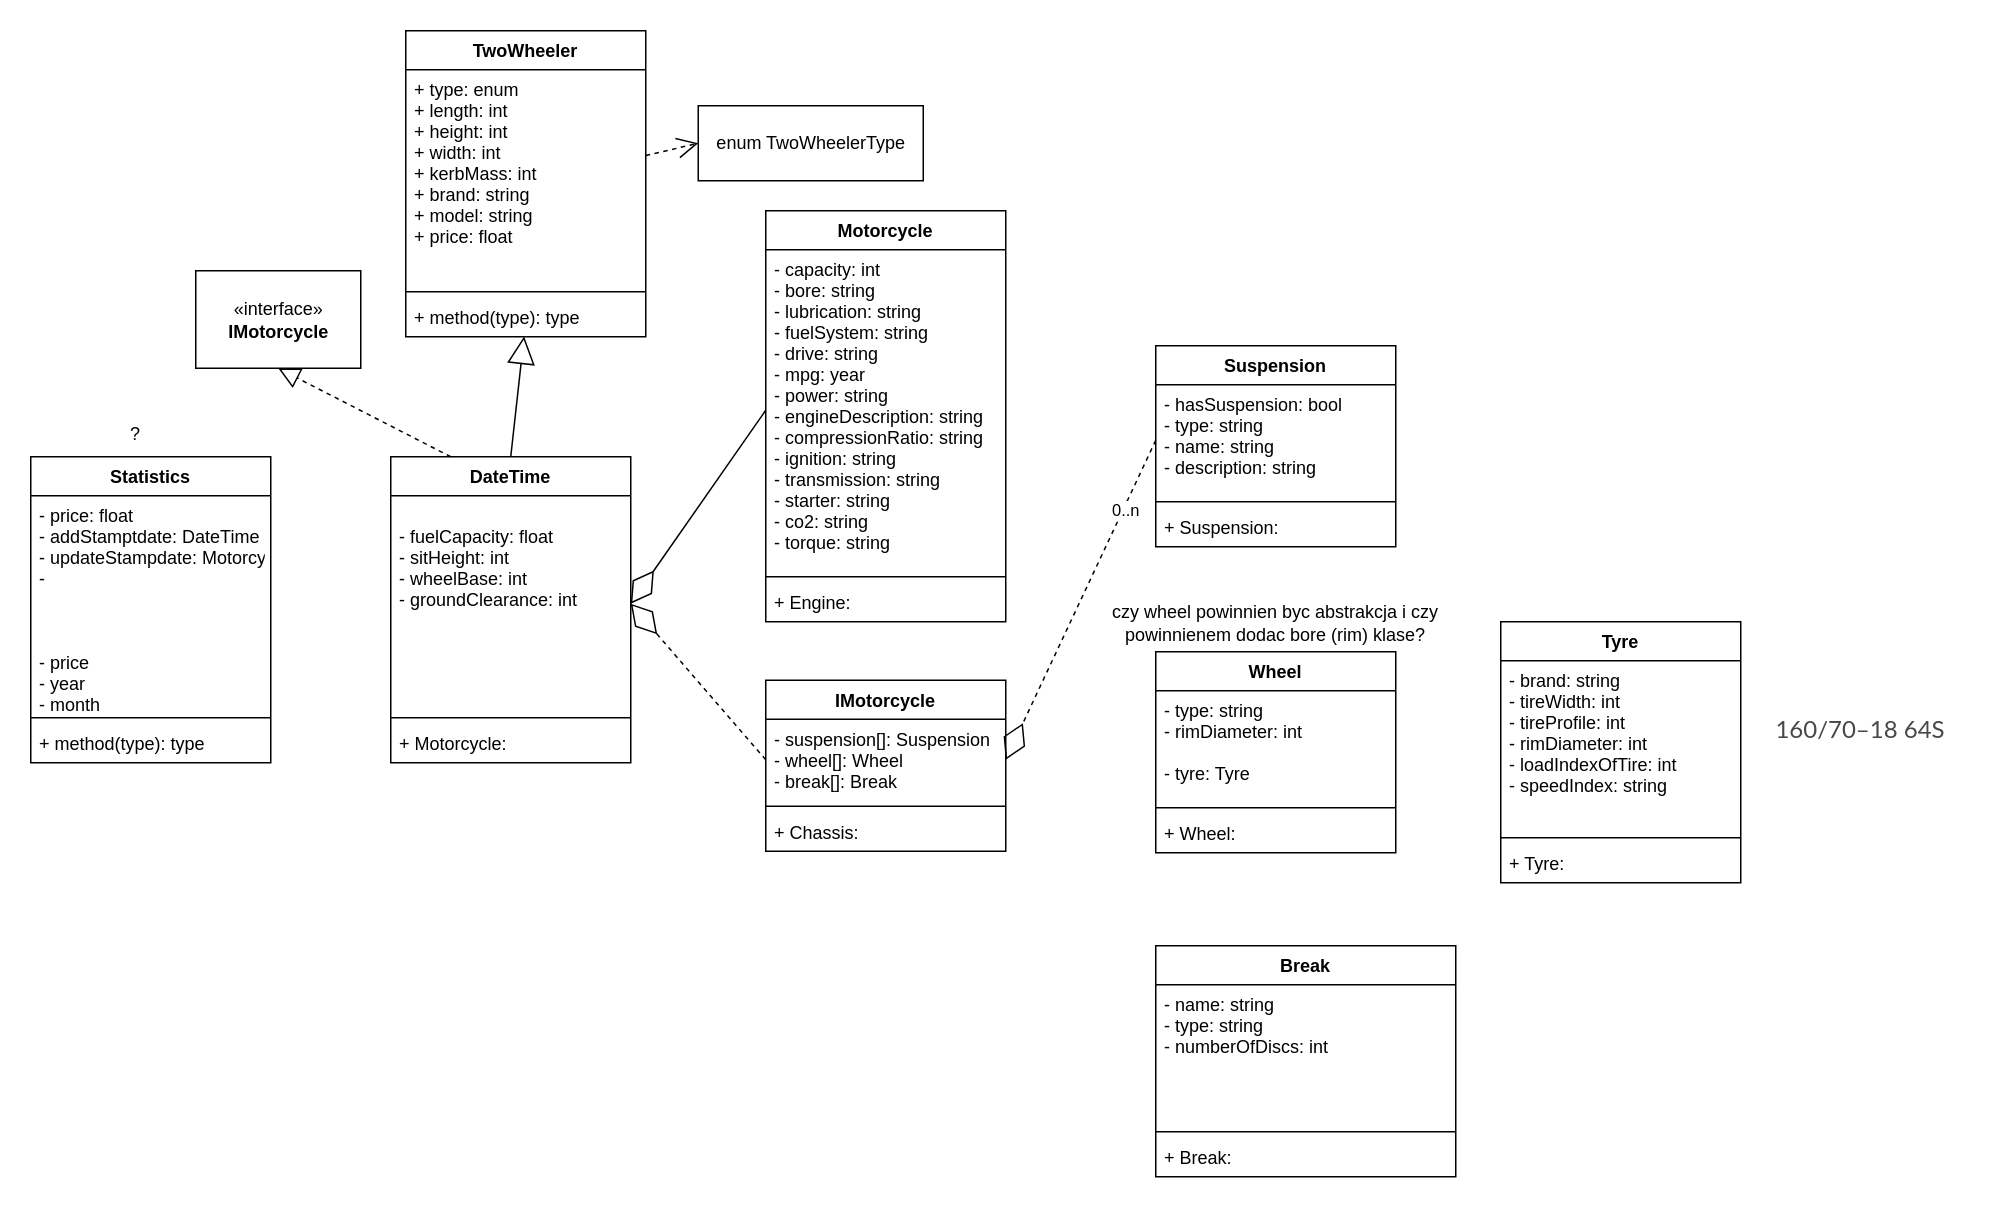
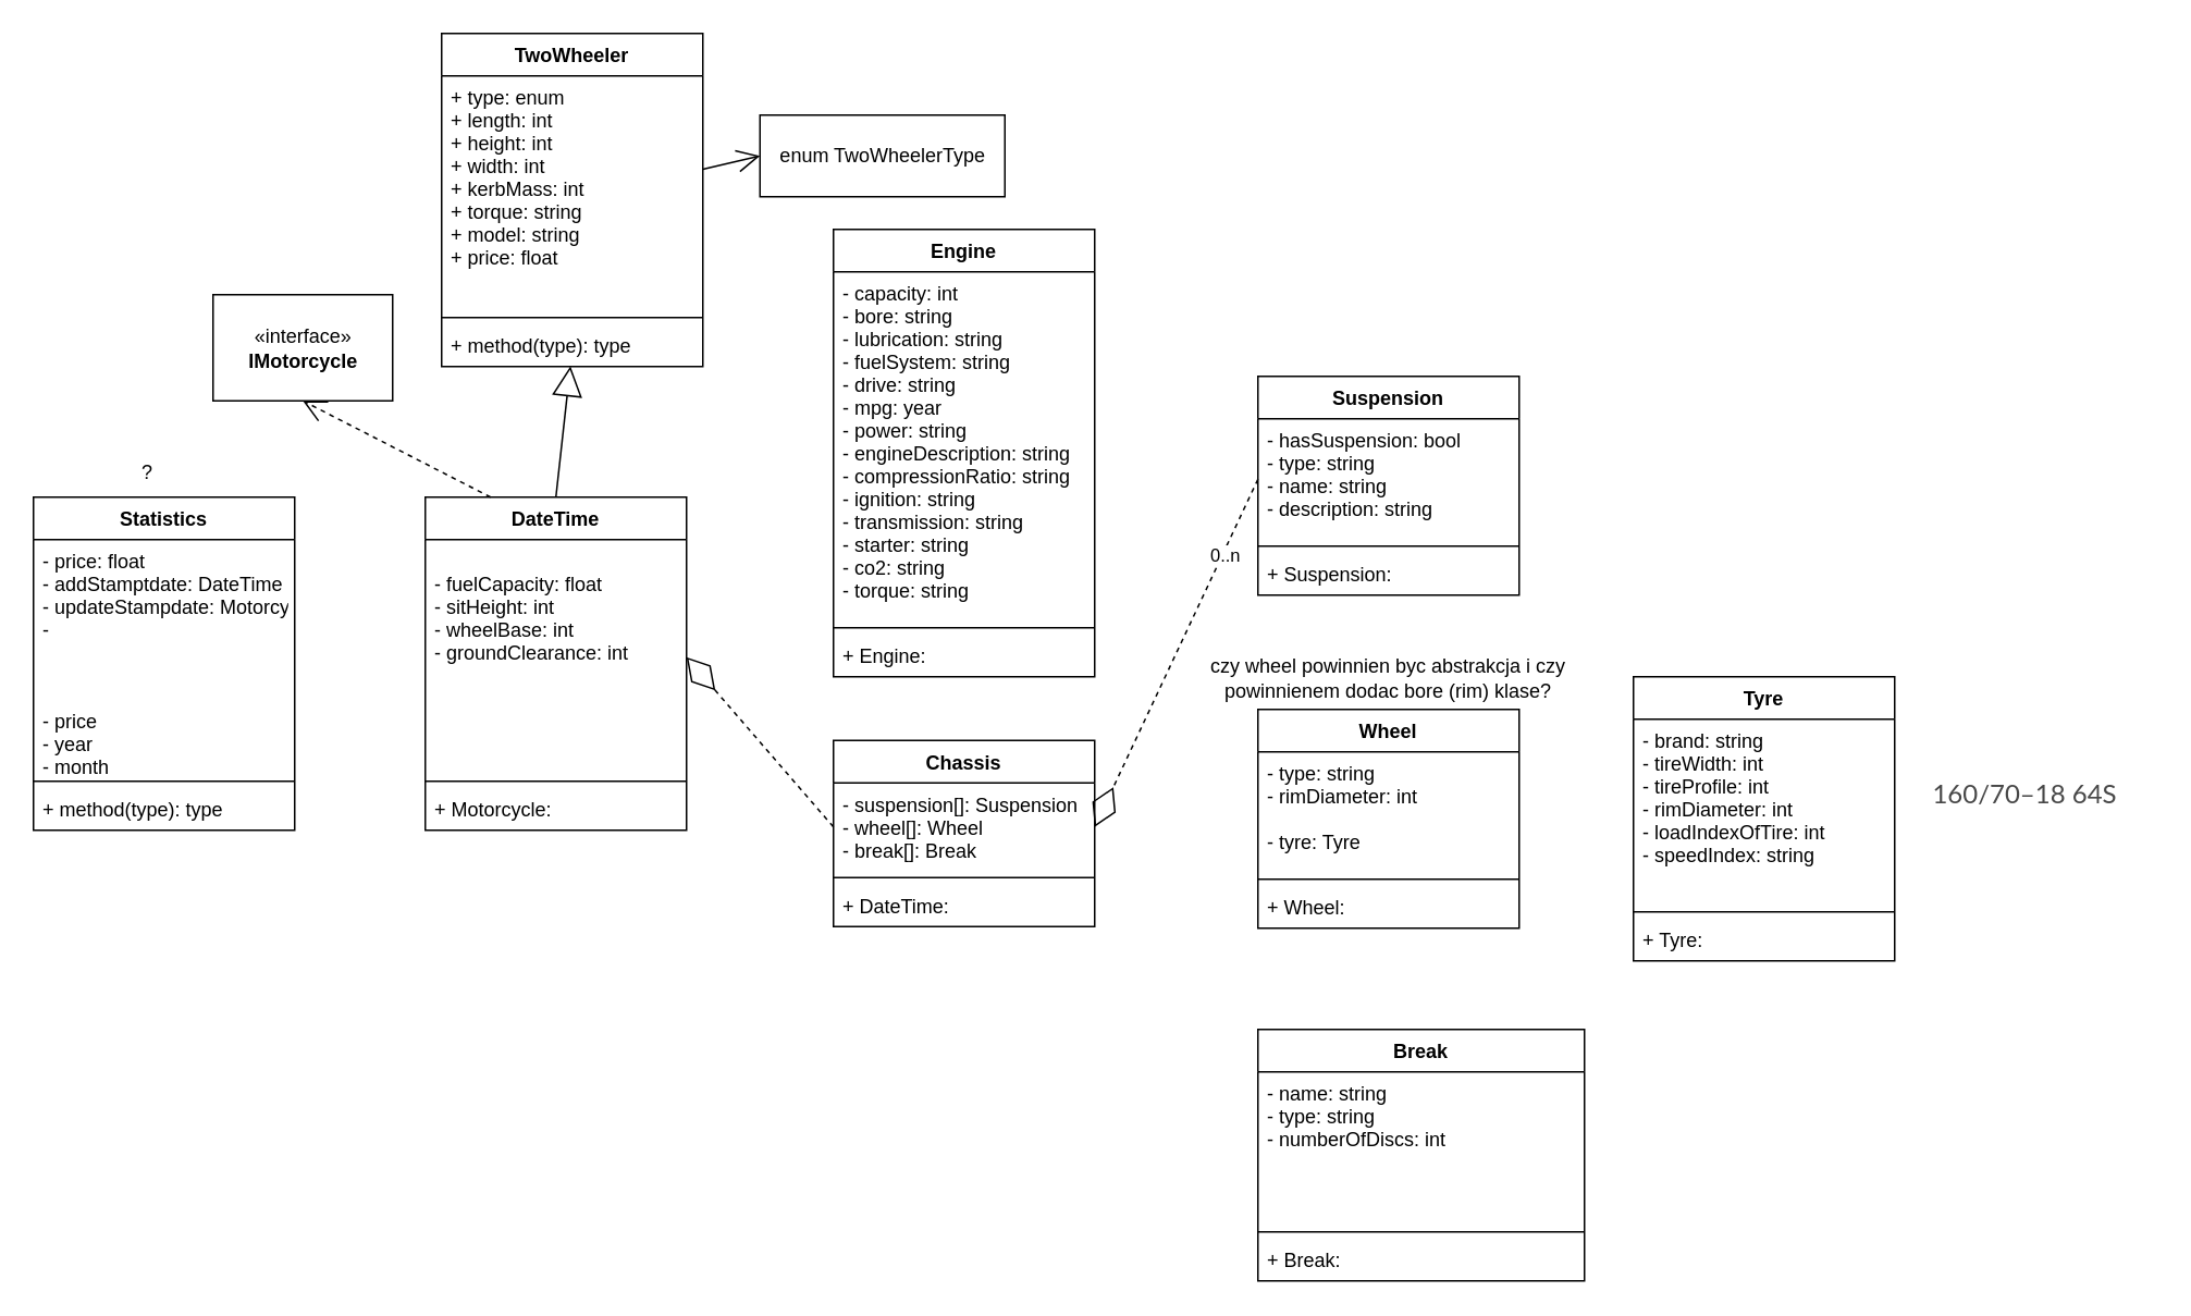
- <mxCell id="8" value="+ type: enum&#10;+ length: int&#10;+ height: int&#10;+ width: int&#10;+ kerbMass: int&#10;+ brand: string&#10;+ model: string&#10;+ price: float" style="text;strokeColor=none;fillColor=none;align=left;verticalAlign=top;spacingLeft=4;spacingRight=4;overflow=hidden;rotatable=0;points=[[0,0.5],[1,0.5]];portConstraint=eastwest;" vertex="1" parent="7"><mxGeometry y="26" width="160" height="144" as="geometry" /></mxCell>
+ <mxCell id="8" value="+ type: enum&#10;+ length: int&#10;+ height: int&#10;+ width: int&#10;+ kerbMass: int&#10;+ torque: string&#10;+ model: string&#10;+ price: float" style="text;strokeColor=none;fillColor=none;align=left;verticalAlign=top;spacingLeft=4;spacingRight=4;overflow=hidden;rotatable=0;points=[[0,0.5],[1,0.5]];portConstraint=eastwest;" vertex="1" parent="7"><mxGeometry y="26" width="160" height="144" as="geometry" /></mxCell>
- <mxCell id="49" value="" style="endArrow=open;endFill=1;endSize=12;html=1;rounded=0;entryX=0;entryY=0.5;entryDx=0;entryDy=0;dashed=1;" edge="1" parent="1" source="7" target="48"><mxGeometry width="160" relative="1" as="geometry"><mxPoint x="370" y="20" as="sourcePoint" /><mxPoint x="530" y="20" as="targetPoint" /></mxGeometry></mxCell>
+ <mxCell id="49" value="" style="endArrow=open;endFill=1;endSize=12;html=1;rounded=0;entryX=0;entryY=0.5;entryDx=0;entryDy=0;" edge="1" parent="1" source="7" target="48"><mxGeometry width="160" relative="1" as="geometry"><mxPoint x="370" y="20" as="sourcePoint" /><mxPoint x="530" y="20" as="targetPoint" /></mxGeometry></mxCell>
- <mxCell id="11" value="Motorcycle" style="swimlane;fontStyle=1;align=center;verticalAlign=top;childLayout=stackLayout;horizontal=1;startSize=26;horizontalStack=0;resizeParent=1;resizeParentMax=0;resizeLast=0;collapsible=1;marginBottom=0;" vertex="1" parent="1"><mxGeometry x="510" y="140" width="160" height="274" as="geometry" /></mxCell>
+ <mxCell id="11" value="Engine" style="swimlane;fontStyle=1;align=center;verticalAlign=top;childLayout=stackLayout;horizontal=1;startSize=26;horizontalStack=0;resizeParent=1;resizeParentMax=0;resizeLast=0;collapsible=1;marginBottom=0;" vertex="1" parent="1"><mxGeometry x="510" y="140" width="160" height="274" as="geometry" /></mxCell>
- <mxCell id="35" value="" style="endArrow=block;dashed=1;endFill=0;endSize=12;html=1;rounded=0;entryX=0.5;entryY=1;entryDx=0;entryDy=0;exitX=0.25;exitY=0;exitDx=0;exitDy=0;" edge="1" parent="1" source="3" target="2"><mxGeometry width="160" relative="1" as="geometry"><mxPoint x="460" y="480" as="sourcePoint" /><mxPoint x="620" y="480" as="targetPoint" /></mxGeometry></mxCell>
+ <mxCell id="35" value="" style="endArrow=open;dashed=1;endFill=0;endSize=12;html=1;rounded=0;entryX=0.5;entryY=1;entryDx=0;entryDy=0;exitX=0.25;exitY=0;exitDx=0;exitDy=0;" edge="1" parent="1" source="3" target="2"><mxGeometry width="160" relative="1" as="geometry"><mxPoint x="460" y="480" as="sourcePoint" /><mxPoint x="620" y="480" as="targetPoint" /></mxGeometry></mxCell>
- <mxCell id="37" value="" style="endArrow=diamondThin;endFill=0;endSize=24;html=1;rounded=0;exitX=0;exitY=0.5;exitDx=0;exitDy=0;entryX=1;entryY=0.5;entryDx=0;entryDy=0;" edge="1" parent="1" source="12" target="4"><mxGeometry width="160" relative="1" as="geometry"><mxPoint x="550" y="390" as="sourcePoint" /><mxPoint x="710" y="390" as="targetPoint" /></mxGeometry></mxCell>
- <mxCell id="31" value="IMotorcycle" style="swimlane;fontStyle=1;align=center;verticalAlign=top;childLayout=stackLayout;horizontal=1;startSize=26;horizontalStack=0;resizeParent=1;resizeParentMax=0;resizeLast=0;collapsible=1;marginBottom=0;" vertex="1" parent="1"><mxGeometry x="510" y="453" width="160" height="114" as="geometry" /></mxCell>
+ <mxCell id="31" value="Chassis" style="swimlane;fontStyle=1;align=center;verticalAlign=top;childLayout=stackLayout;horizontal=1;startSize=26;horizontalStack=0;resizeParent=1;resizeParentMax=0;resizeLast=0;collapsible=1;marginBottom=0;" vertex="1" parent="1"><mxGeometry x="510" y="453" width="160" height="114" as="geometry" /></mxCell>
- <mxCell id="34" value="+ Chassis:" style="text;strokeColor=none;fillColor=none;align=left;verticalAlign=top;spacingLeft=4;spacingRight=4;overflow=hidden;rotatable=0;points=[[0,0.5],[1,0.5]];portConstraint=eastwest;" vertex="1" parent="31"><mxGeometry y="88" width="160" height="26" as="geometry" /></mxCell>
+ <mxCell id="34" value="+ DateTime:" style="text;strokeColor=none;fillColor=none;align=left;verticalAlign=top;spacingLeft=4;spacingRight=4;overflow=hidden;rotatable=0;points=[[0,0.5],[1,0.5]];portConstraint=eastwest;" vertex="1" parent="31"><mxGeometry y="88" width="160" height="26" as="geometry" /></mxCell>
